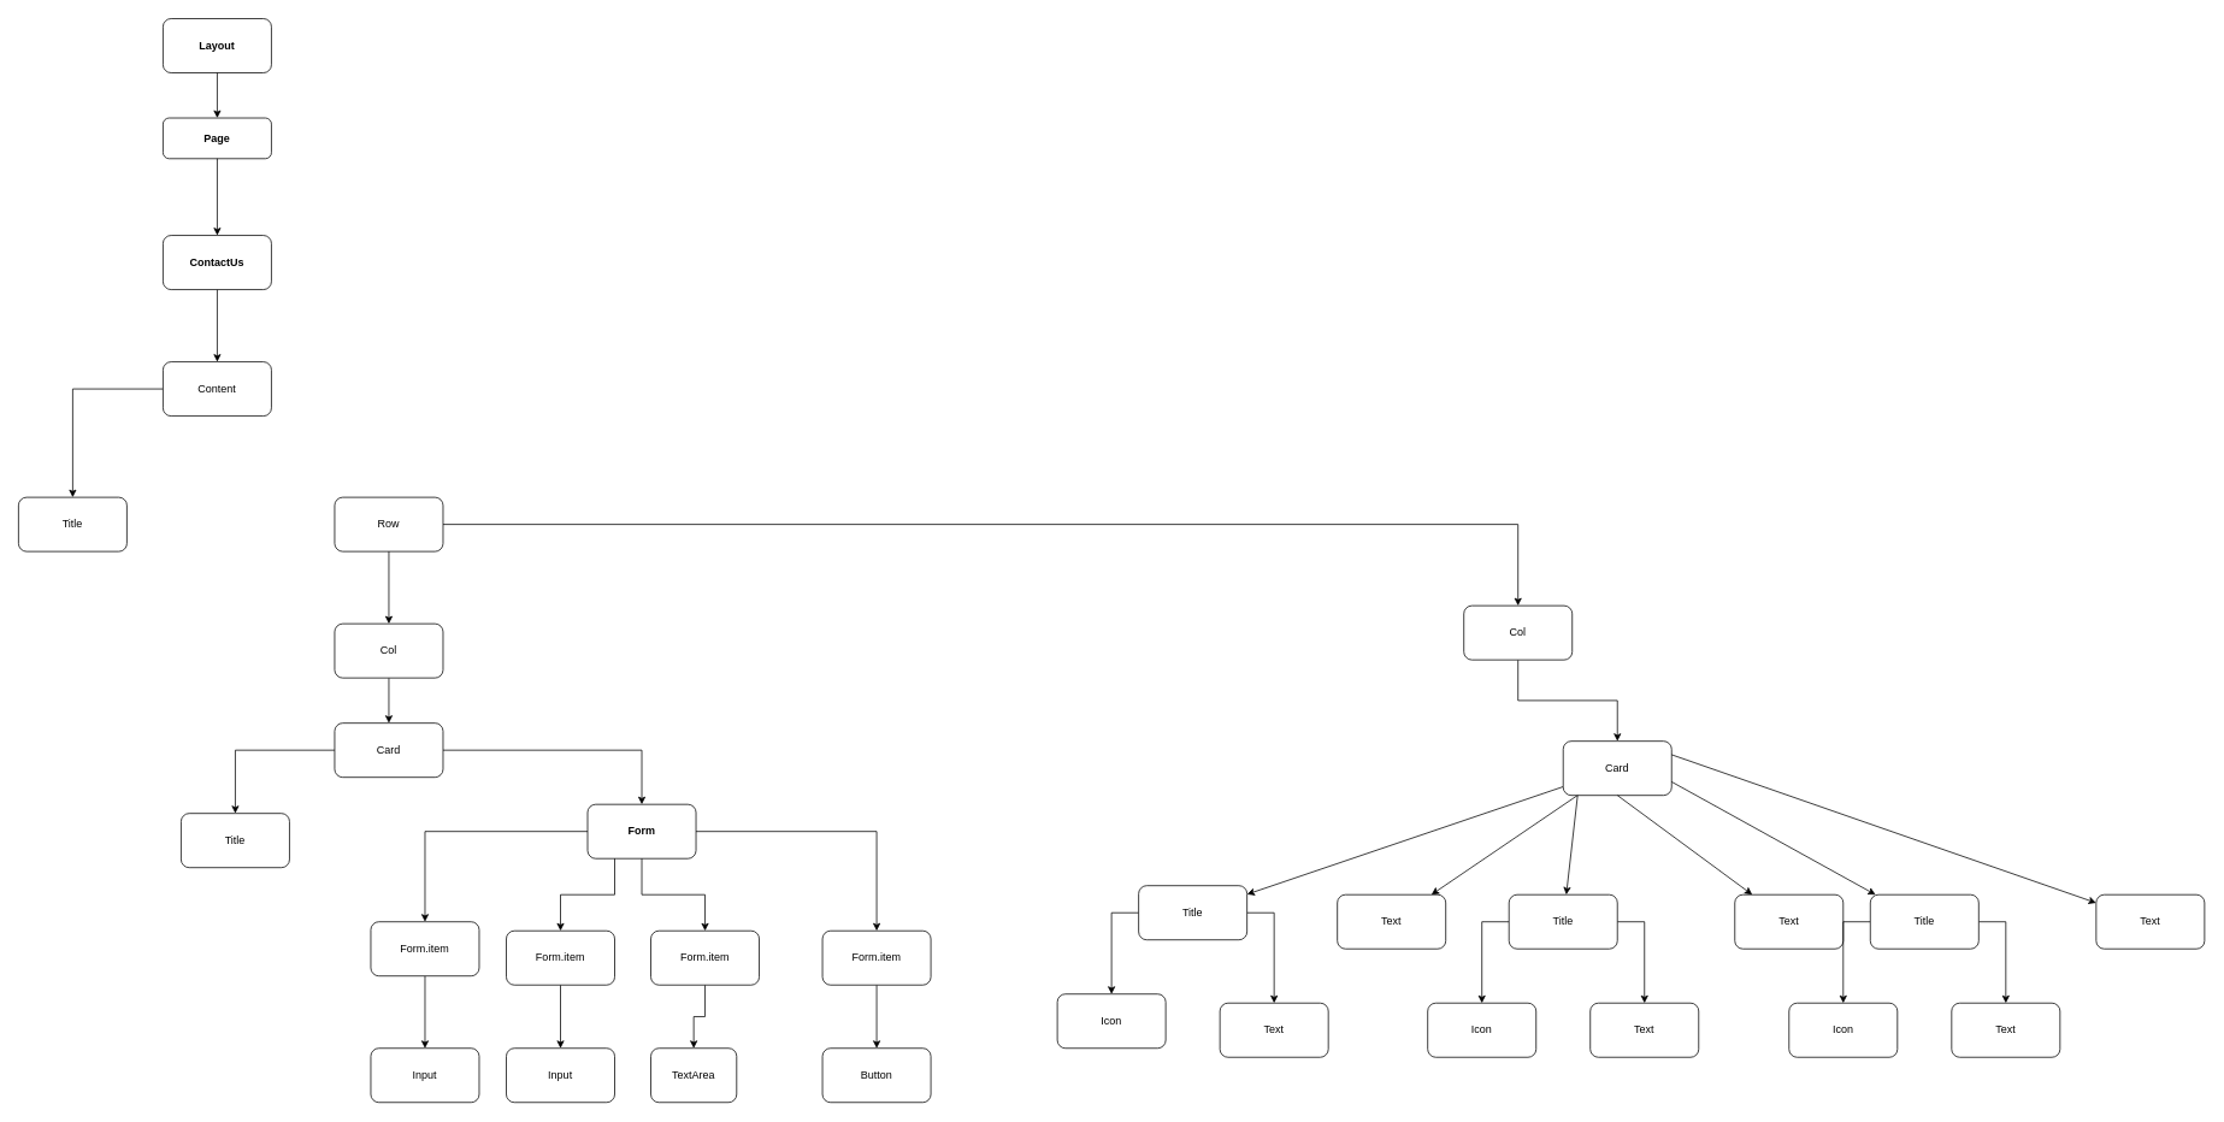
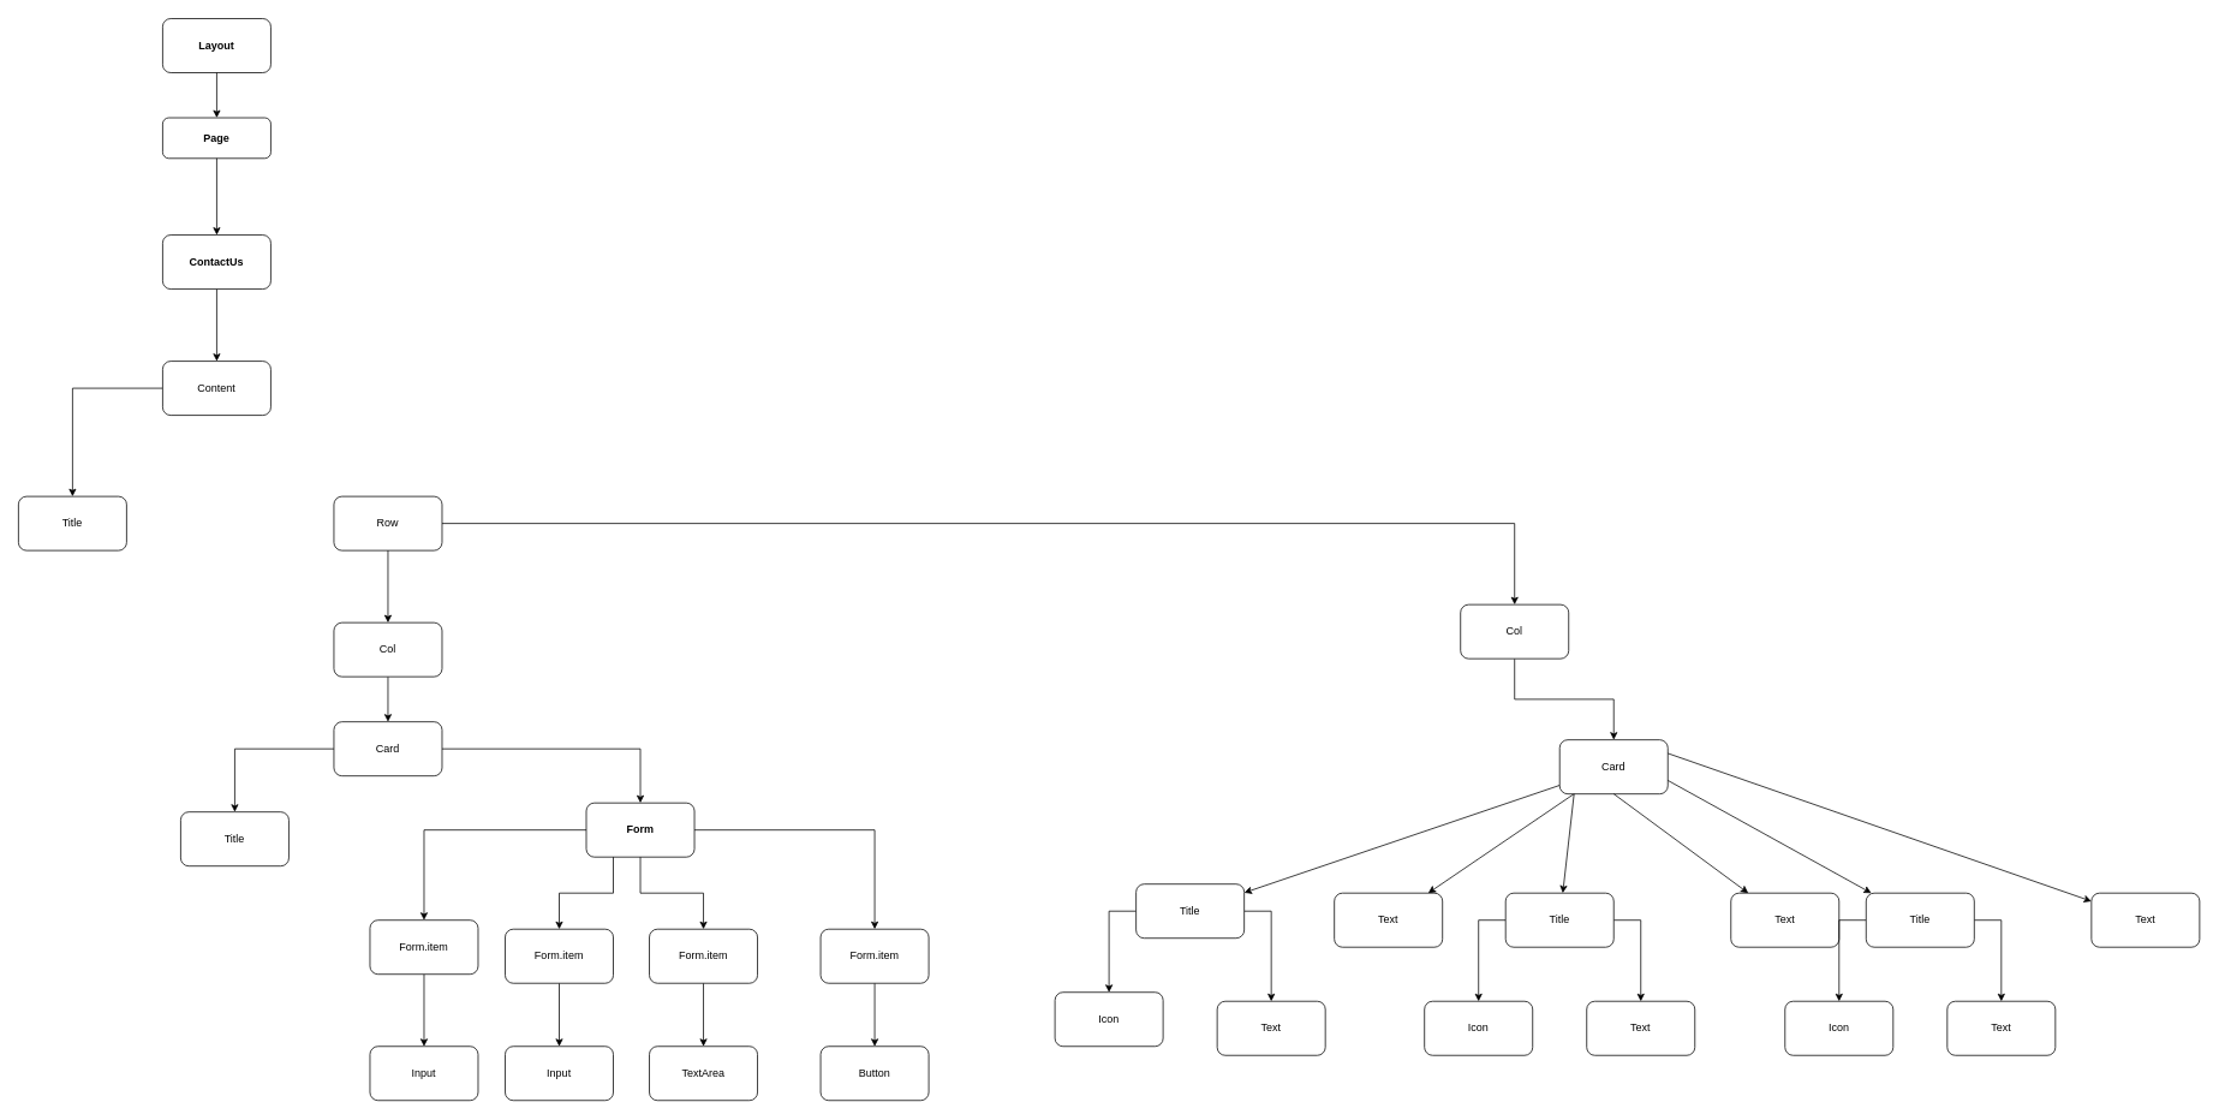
- <mxCell id="28" value="TextArea" style="whiteSpace=wrap;html=1;rounded=1;" vertex="1" parent="1"><mxGeometry x="720" y="1160" width="95" height="60" as="geometry" /></mxCell>
+ <mxCell id="28" value="TextArea" style="whiteSpace=wrap;html=1;rounded=1;" vertex="1" parent="1"><mxGeometry x="720" y="1160" width="120" height="60" as="geometry" /></mxCell>
